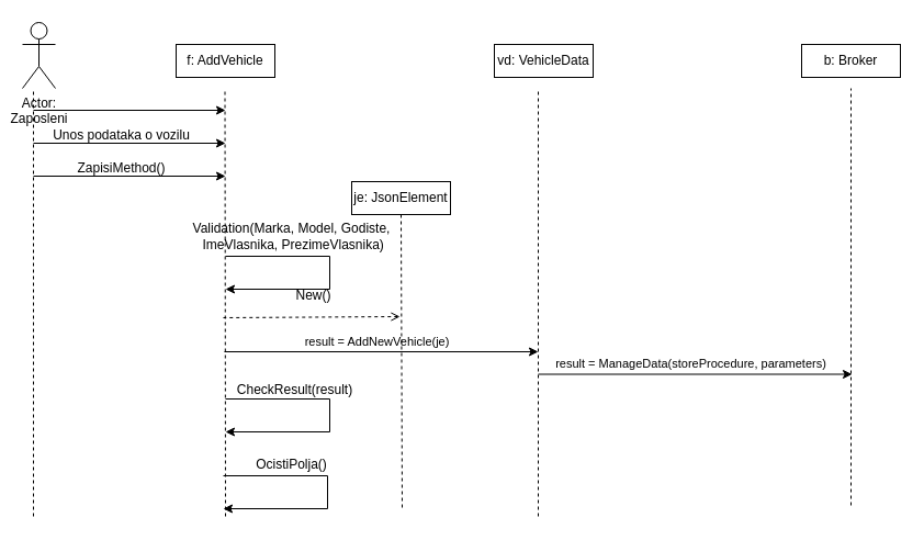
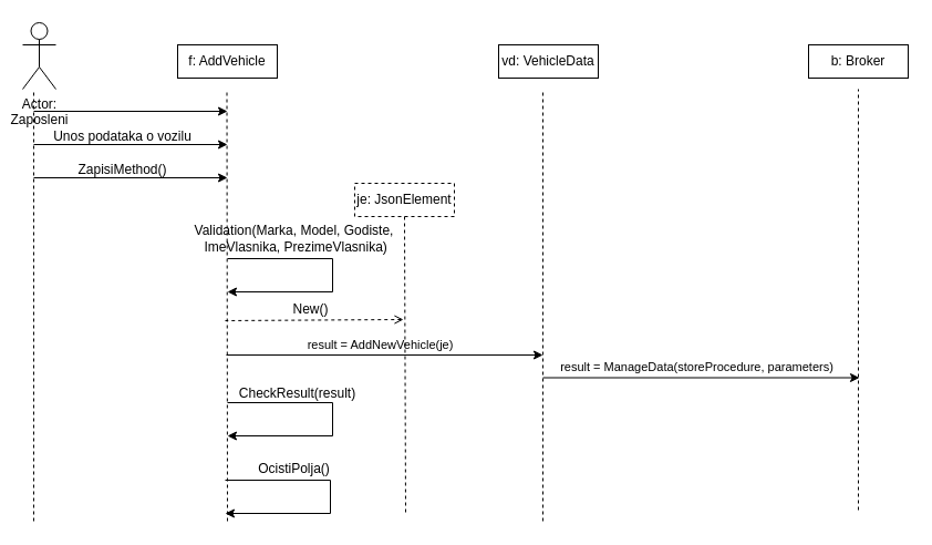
- <mxCell id="11" value="je: JsonElement" style="rounded=0;whiteSpace=wrap;html=1;" vertex="1" parent="1"><mxGeometry x="320" y="165" width="90" height="30" as="geometry" /></mxCell>
+ <mxCell id="11" value="je: JsonElement" style="rounded=0;whiteSpace=wrap;html=1;dashed=1;" vertex="1" parent="1"><mxGeometry x="320" y="165" width="90" height="30" as="geometry" /></mxCell>
- <mxCell id="18" value="New()" style="text;html=1;align=center;verticalAlign=middle;resizable=0;points=[];autosize=1;strokeColor=none;fillColor=none;" vertex="1" parent="1"><mxGeometry x="255" y="254" width="60" height="30" as="geometry" /></mxCell>
+ <mxCell id="18" value="New()" style="text;html=1;align=center;verticalAlign=middle;resizable=0;points=[];autosize=1;strokeColor=none;fillColor=none;" vertex="1" parent="1"><mxGeometry x="250" y="264" width="60" height="30" as="geometry" /></mxCell>
